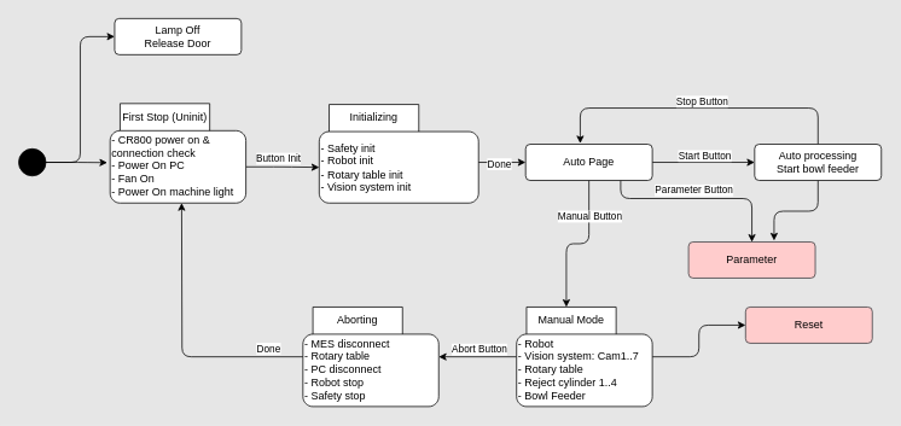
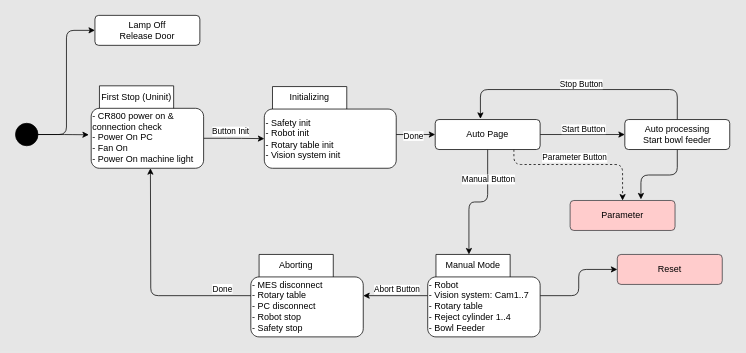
- <mxCell id="13" style="edgeStyle=orthogonalEdgeStyle;rounded=1;orthogonalLoop=1;jettySize=auto;html=1;entryX=0.5;entryY=0;entryDx=0;entryDy=0;exitX=0.75;exitY=1;exitDx=0;exitDy=0;" parent="1" source="15" target="29" edge="1"><mxGeometry relative="1" as="geometry"><Array as="points"><mxPoint x="685" y="219" /><mxPoint x="830" y="219" /></Array></mxGeometry></mxCell>
+ <mxCell id="13" style="edgeStyle=orthogonalEdgeStyle;rounded=1;orthogonalLoop=1;jettySize=auto;html=1;entryX=0.5;entryY=0;entryDx=0;entryDy=0;exitX=0.75;exitY=1;exitDx=0;exitDy=0;dashed=1;" parent="1" source="15" target="29" edge="1"><mxGeometry relative="1" as="geometry"><Array as="points"><mxPoint x="685" y="219" /><mxPoint x="830" y="219" /></Array></mxGeometry></mxCell>
